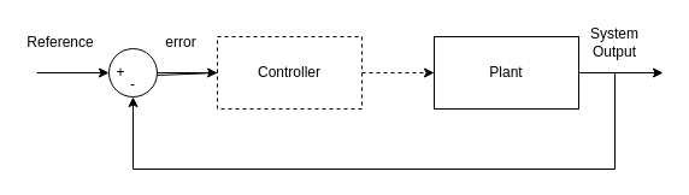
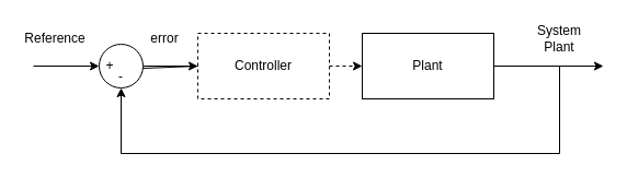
- <mxCell id="17" value="System Output" style="text;strokeColor=none;align=center;fillColor=none;html=1;verticalAlign=middle;whiteSpace=wrap;rounded=0;fontColor=#000000;" vertex="1" parent="1"><mxGeometry x="480" y="20" width="60" height="30" as="geometry" /></mxCell>
+ <mxCell id="17" value="System Plant" style="text;strokeColor=none;align=center;fillColor=none;html=1;verticalAlign=middle;whiteSpace=wrap;rounded=0;fontColor=#000000;" vertex="1" parent="1"><mxGeometry x="480" y="20" width="60" height="30" as="geometry" /></mxCell>
- <mxCell id="5" value="&lt;font color=&quot;#000000&quot;&gt;Plant&lt;/font&gt;" style="rounded=0;whiteSpace=wrap;html=1;strokeColor=#000000;fillColor=#FFFFFF;" vertex="1" parent="1"><mxGeometry x="360" y="30" width="120" height="60" as="geometry" /></mxCell>
+ <mxCell id="5" value="&lt;font color=&quot;#000000&quot;&gt;Plant&lt;/font&gt;" style="rounded=0;whiteSpace=wrap;html=1;strokeColor=#000000;fillColor=#FFFFFF;" vertex="1" parent="1"><mxGeometry x="330" y="30" width="120" height="60" as="geometry" /></mxCell>
